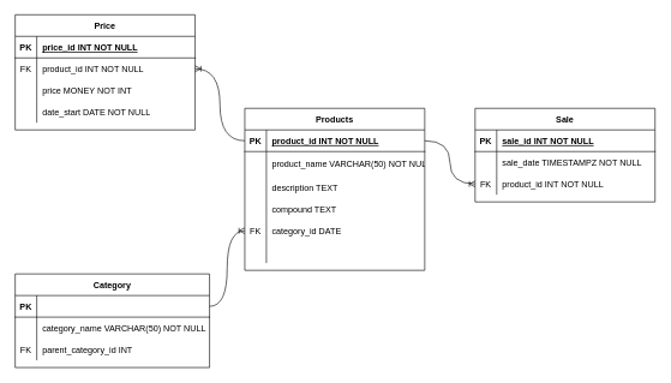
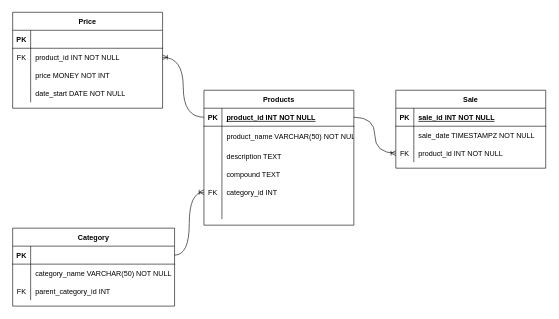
- <mxCell id="15" value="price_id INT NOT NULL " style="shape=partialRectangle;overflow=hidden;connectable=0;fillColor=none;top=0;left=0;bottom=0;right=0;align=left;spacingLeft=6;fontStyle=5;" vertex="1" parent="13"><mxGeometry x="30" width="220" height="30" as="geometry"><mxRectangle width="220" height="30" as="alternateBounds" /></mxGeometry></mxCell>
- <mxCell id="40" value="category_id DATE" style="shape=partialRectangle;overflow=hidden;connectable=0;fillColor=none;top=0;left=0;bottom=0;right=0;align=left;spacingLeft=6;" vertex="1" parent="38"><mxGeometry x="30" width="220" height="30" as="geometry"><mxRectangle width="220" height="30" as="alternateBounds" /></mxGeometry></mxCell>
+ <mxCell id="40" value="category_id INT" style="shape=partialRectangle;overflow=hidden;connectable=0;fillColor=none;top=0;left=0;bottom=0;right=0;align=left;spacingLeft=6;" vertex="1" parent="38"><mxGeometry x="30" width="220" height="30" as="geometry"><mxRectangle width="220" height="30" as="alternateBounds" /></mxGeometry></mxCell>
